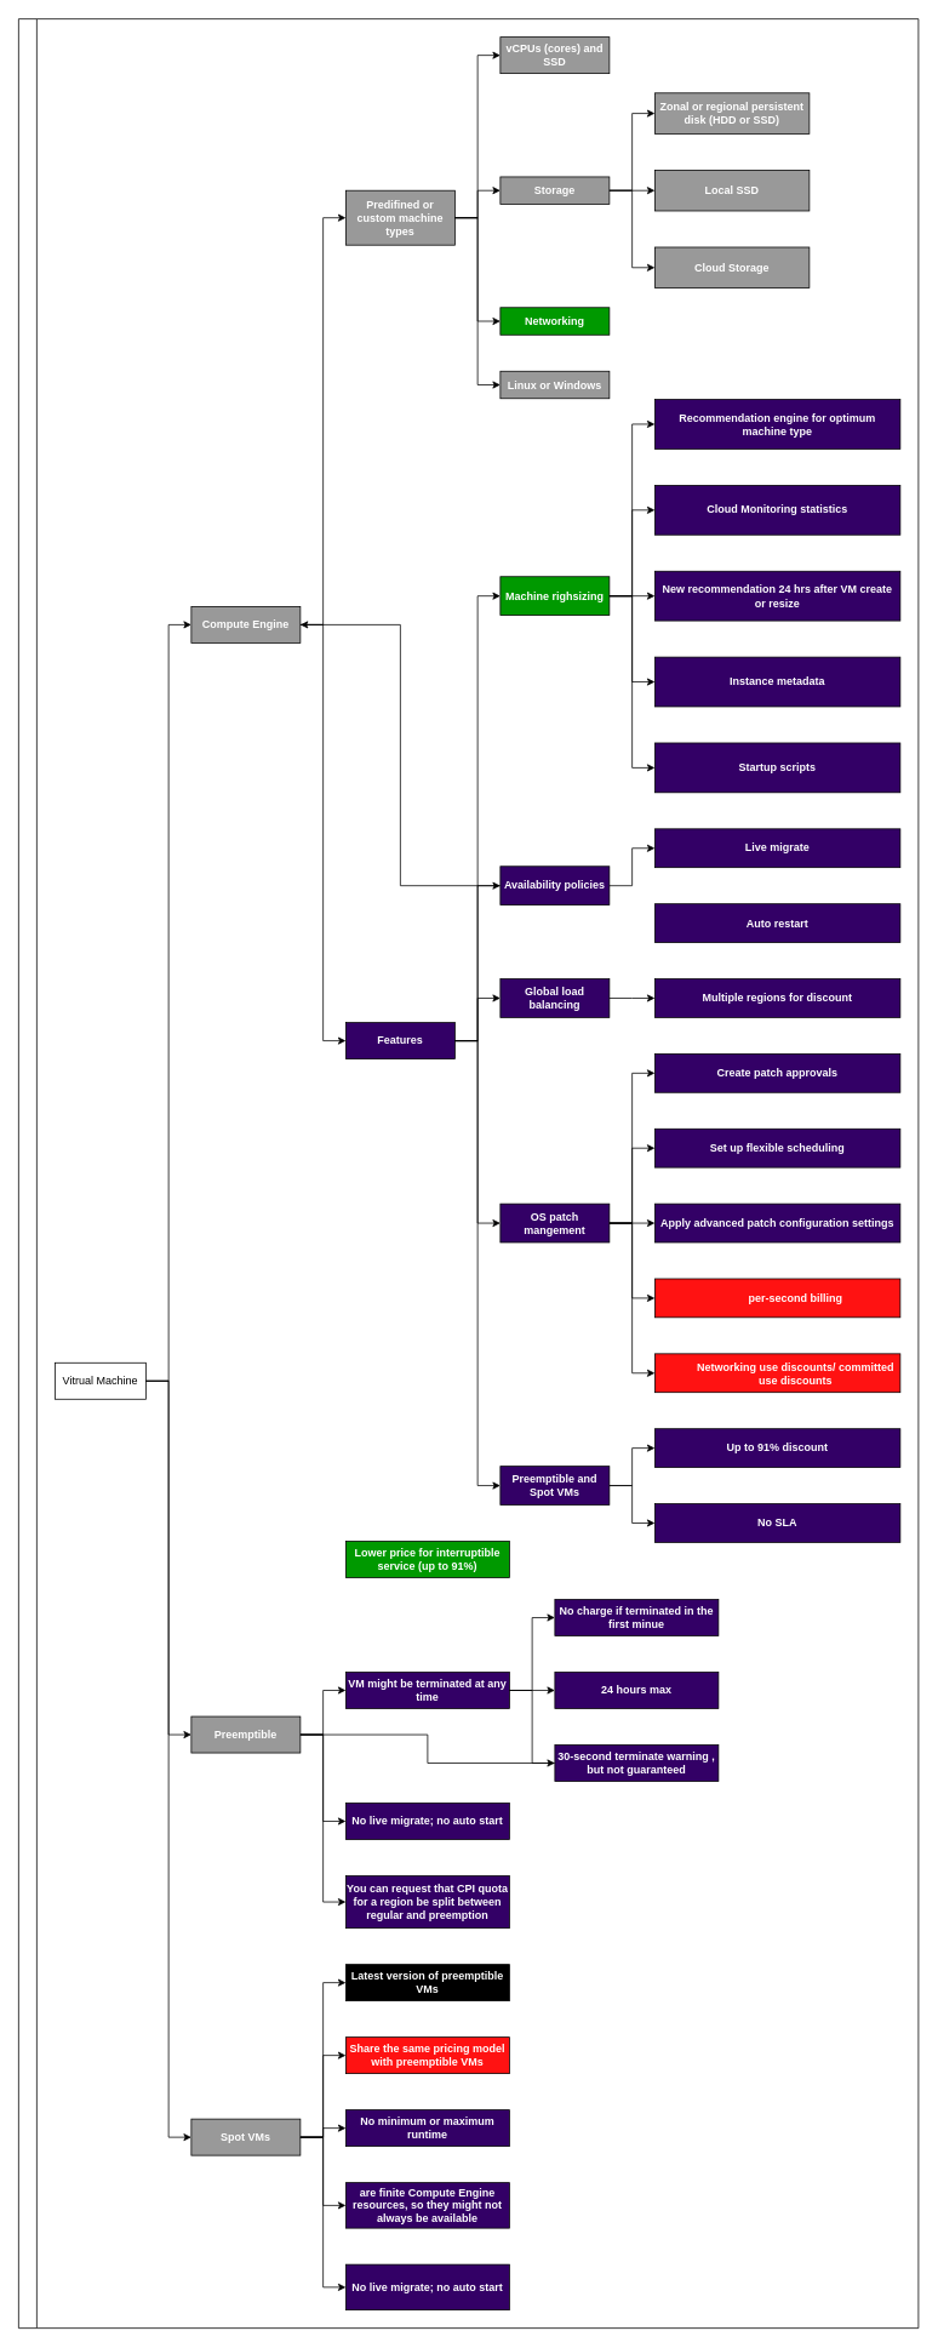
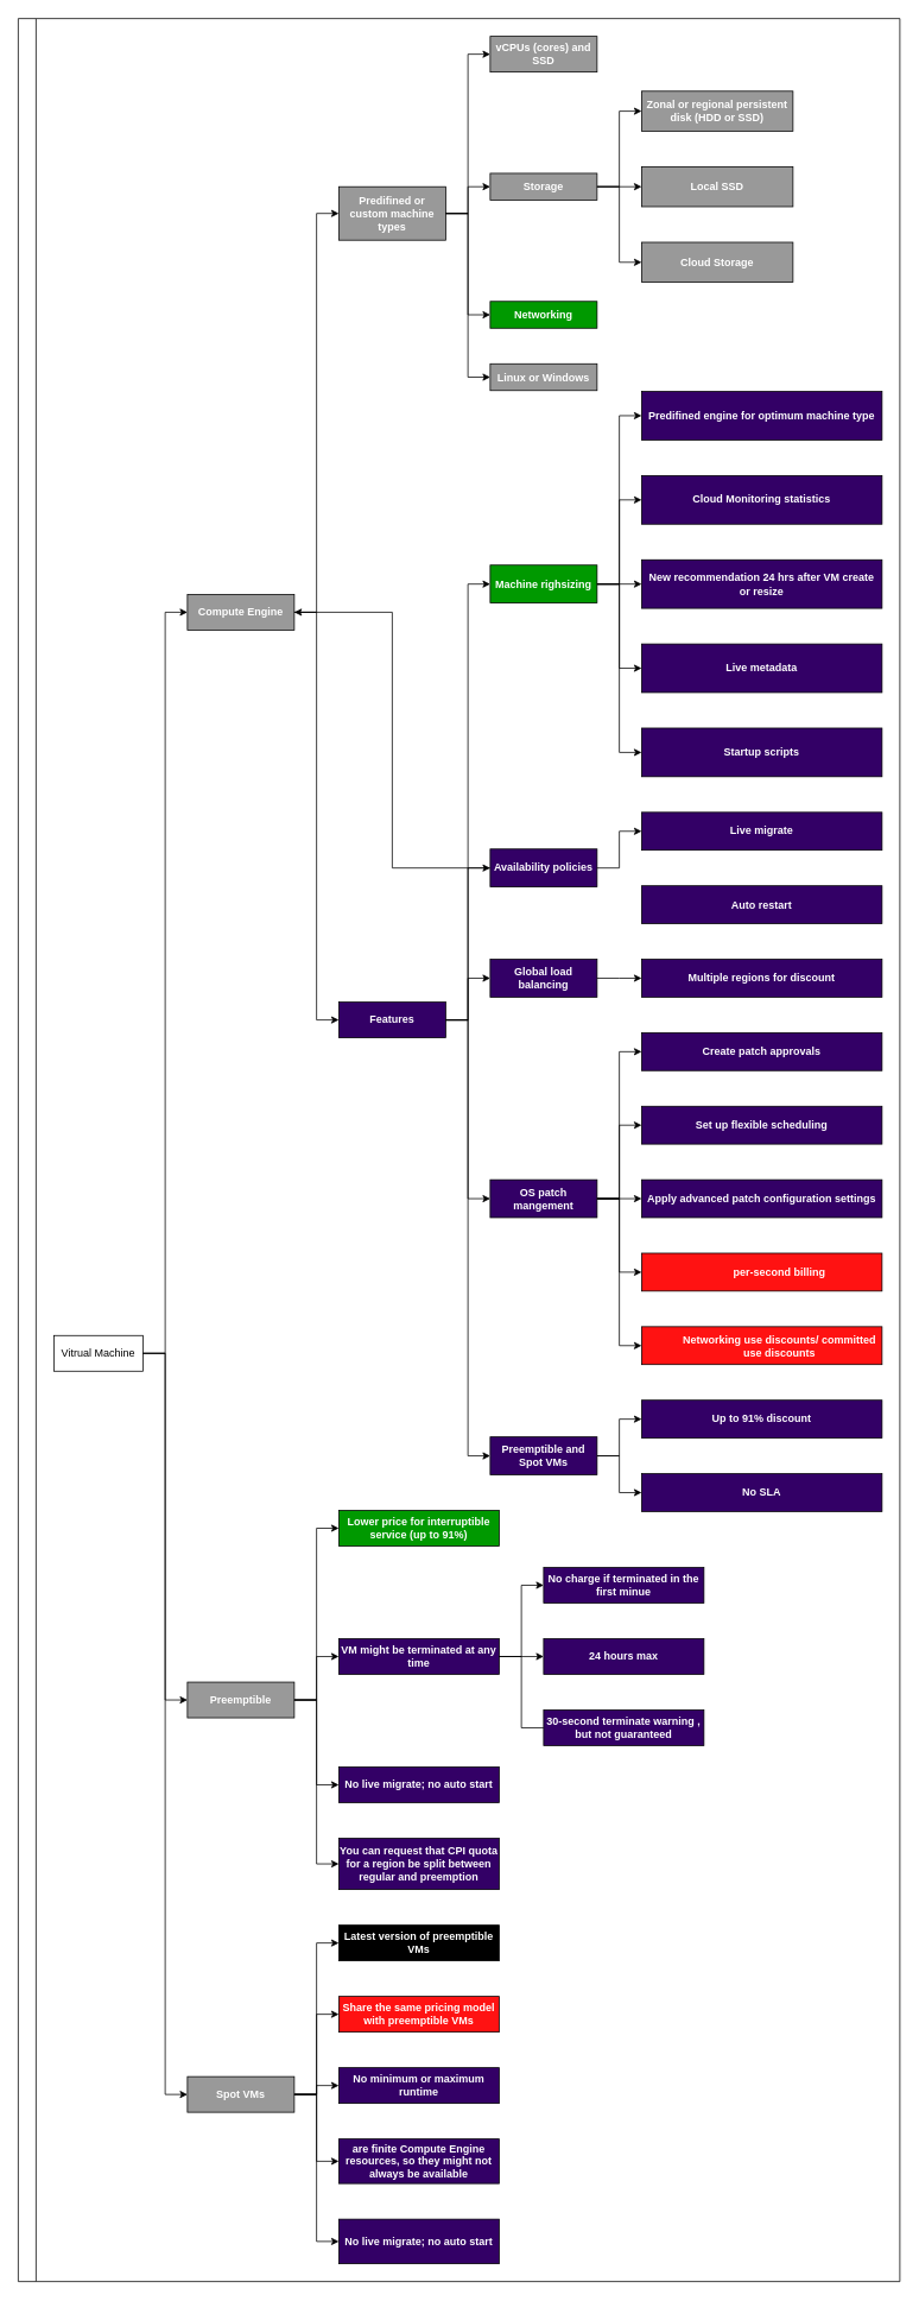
- <mxCell id="37" value="&lt;font color=&quot;#ffffff&quot;&gt;&lt;b&gt;Recommendation engine for optimum machine type&lt;/b&gt;&lt;/font&gt;" style="whiteSpace=wrap;html=1;fillColor=#330066;" vertex="1" parent="2"><mxGeometry x="700" y="418.528" width="270" height="54.48" as="geometry" /></mxCell>
+ <mxCell id="37" value="&lt;font color=&quot;#ffffff&quot;&gt;&lt;b&gt;Predifined engine for optimum machine type&lt;/b&gt;&lt;/font&gt;" style="whiteSpace=wrap;html=1;fillColor=#330066;" vertex="1" parent="2"><mxGeometry x="700" y="418.528" width="270" height="54.48" as="geometry" /></mxCell>
- <mxCell id="43" value="&lt;font color=&quot;#ffffff&quot;&gt;&lt;b&gt;Instance metadata&lt;/b&gt;&lt;/font&gt;" style="whiteSpace=wrap;html=1;fillColor=#330066;" vertex="1" parent="2"><mxGeometry x="700" y="701.968" width="270" height="54.48" as="geometry" /></mxCell>
+ <mxCell id="43" value="&lt;font color=&quot;#ffffff&quot;&gt;&lt;b&gt;Live metadata&lt;/b&gt;&lt;/font&gt;" style="whiteSpace=wrap;html=1;fillColor=#330066;" vertex="1" parent="2"><mxGeometry x="700" y="701.968" width="270" height="54.48" as="geometry" /></mxCell>
- <mxCell id="66" value="" style="edgeStyle=elbowEdgeStyle;elbow=horizontal;html=1;rounded=0;" edge="1" target="77" source="7" parent="2"><mxGeometry relative="1" as="geometry"><mxPoint x="230" y="-3305.722" as="sourcePoint" /></mxGeometry></mxCell>
+ <mxCell id="66" value="" style="edgeStyle=elbowEdgeStyle;elbow=horizontal;html=1;rounded=0;" edge="1" target="67" source="7" parent="2"><mxGeometry relative="1" as="geometry"><mxPoint x="230" y="-3305.722" as="sourcePoint" /></mxGeometry></mxCell>
